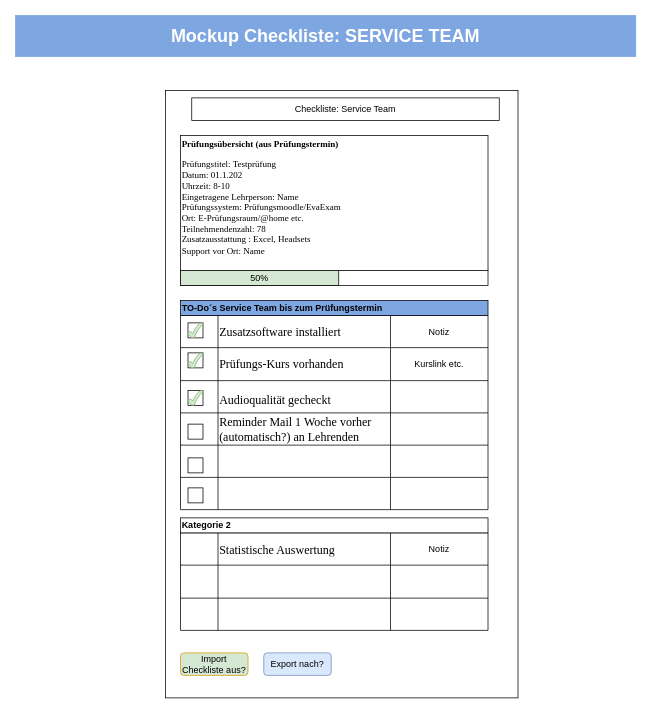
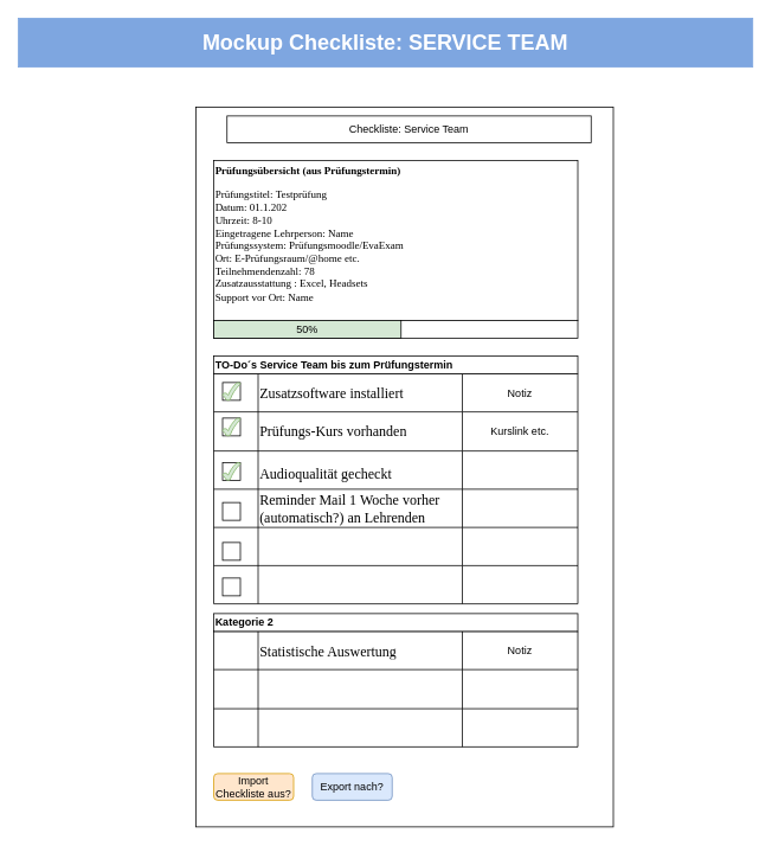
- <mxCell id="44" value="&lt;b&gt;TO-Do´s Service Team bis zum Prüfungstermin&lt;/b&gt;" style="rounded=0;whiteSpace=wrap;html=1;align=left;fillColor=#7ea6e0;" parent="1" vertex="1"><mxGeometry x="240" y="400" width="410" height="20" as="geometry" /></mxCell>
+ <mxCell id="44" value="&lt;b&gt;TO-Do´s Service Team bis zum Prüfungstermin&lt;/b&gt;" style="rounded=0;whiteSpace=wrap;html=1;align=left;" parent="1" vertex="1"><mxGeometry x="240" y="400" width="410" height="20" as="geometry" /></mxCell>
- <mxCell id="43" value="Import Checkliste aus?" style="rounded=1;whiteSpace=wrap;html=1;fillColor=#d5e8d4;strokeColor=#d79b00;" parent="1" vertex="1"><mxGeometry x="240" y="870" width="90" height="30" as="geometry" /></mxCell>
+ <mxCell id="43" value="Import Checkliste aus?" style="rounded=1;whiteSpace=wrap;html=1;fillColor=#ffe6cc;strokeColor=#d79b00;" parent="1" vertex="1"><mxGeometry x="240" y="870" width="90" height="30" as="geometry" /></mxCell>
